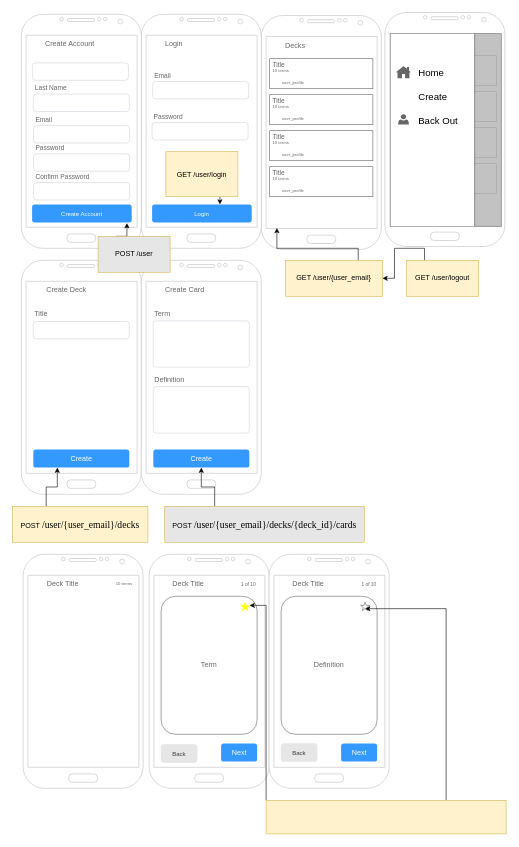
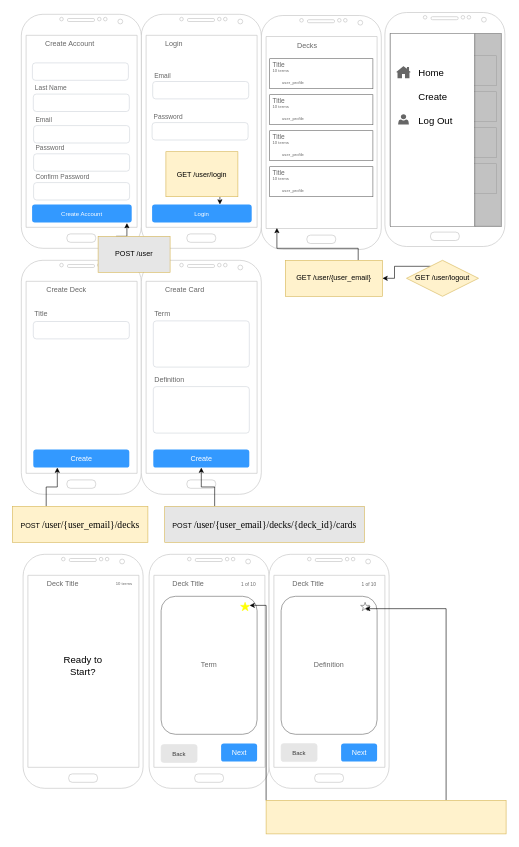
- <mxCell id="47" value="Decks" style="text;html=1;strokeColor=none;fillColor=none;align=left;verticalAlign=middle;whiteSpace=wrap;rounded=0;fontSize=12;fontColor=#666666;" parent="1" vertex="1"><mxGeometry x="473" y="65" width="83" height="20" as="geometry" /></mxCell>
+ <mxCell id="47" value="Decks" style="text;html=1;strokeColor=none;fillColor=none;align=left;verticalAlign=middle;whiteSpace=wrap;rounded=0;fontSize=12;fontColor=#666666;" parent="1" vertex="1"><mxGeometry x="493" y="65" width="83" height="20" as="geometry" /></mxCell>
- <mxCell id="87" value="Back Out" style="text;html=1;strokeColor=none;fillColor=none;align=left;verticalAlign=middle;whiteSpace=wrap;rounded=0;fontSize=16;" parent="1" vertex="1"><mxGeometry x="695" y="189.5" width="86" height="20" as="geometry" /></mxCell>
+ <mxCell id="87" value="Log Out" style="text;html=1;strokeColor=none;fillColor=none;align=left;verticalAlign=middle;whiteSpace=wrap;rounded=0;fontSize=16;" parent="1" vertex="1"><mxGeometry x="695" y="189.5" width="86" height="20" as="geometry" /></mxCell>
- <mxCell id="119" value="GET /user/logout" style="rounded=0;whiteSpace=wrap;html=1;fillColor=#fff2cc;strokeColor=#d6b656;" vertex="1" parent="1"><mxGeometry x="677" y="433" width="120" height="60" as="geometry" /></mxCell>
+ <mxCell id="119" value="GET /user/logout" style="rhombus;whiteSpace=wrap;html=1;fillColor=#fff2cc;strokeColor=#d6b656;" vertex="1" parent="1"><mxGeometry x="677" y="433" width="120" height="60" as="geometry" /></mxCell>
+ <mxCell id="48" value="Ready to Start?" style="text;html=1;strokeColor=none;fillColor=none;align=center;verticalAlign=middle;whiteSpace=wrap;rounded=0;fontSize=16;" parent="1" vertex="1"><mxGeometry x="88" y="1073" width="100" height="70" as="geometry" /></mxCell>
